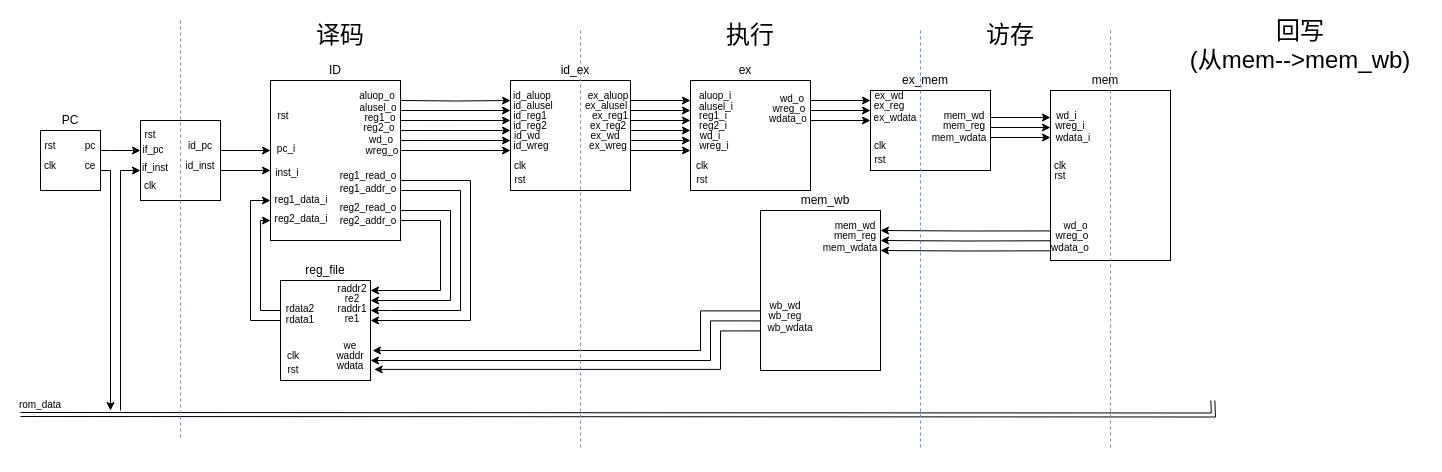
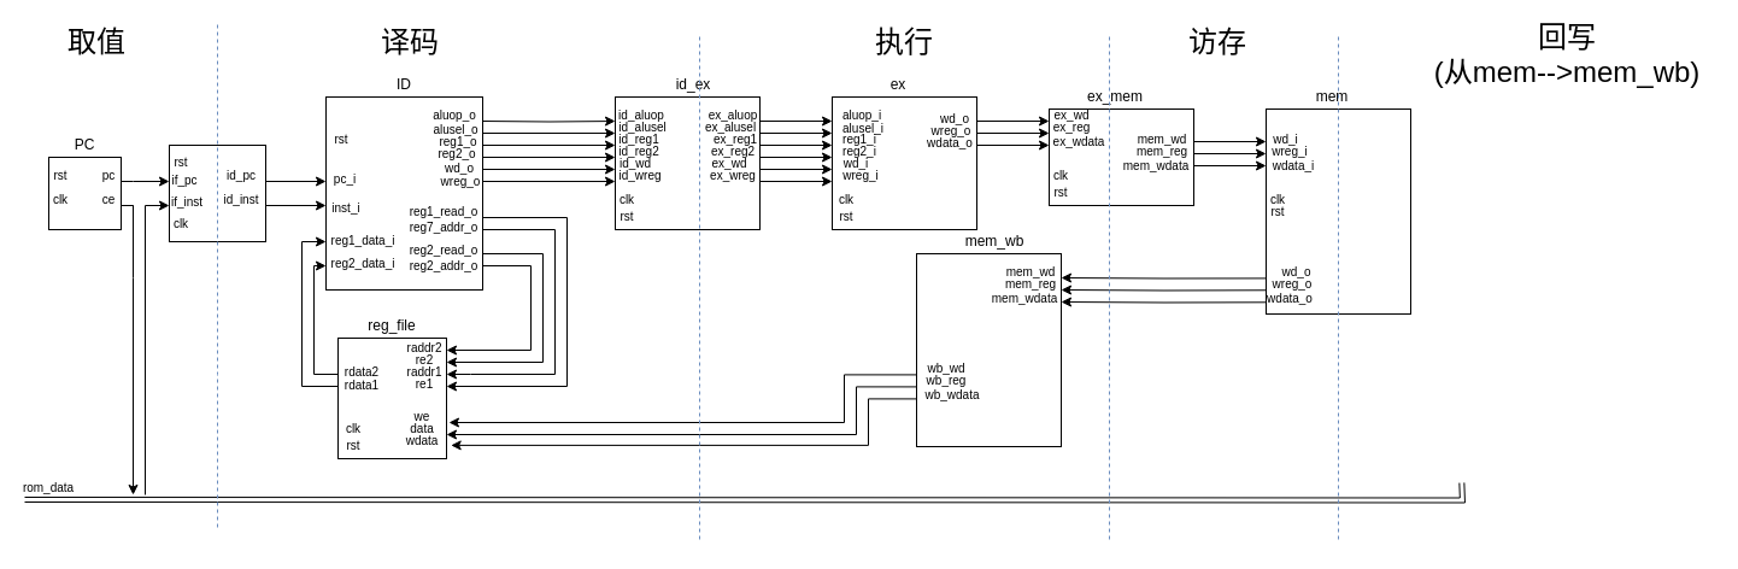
+ <mxCell id="144" value="&lt;span style=&quot;font-size: 24px&quot;&gt;取值&lt;/span&gt;" style="text;html=1;strokeColor=none;fillColor=none;align=center;verticalAlign=middle;whiteSpace=wrap;rounded=0;" parent="1" vertex="1"><mxGeometry x="50" y="20" width="60" height="30" as="geometry" /></mxCell>
- <mxCell id="34" value="&lt;font style=&quot;font-size: 10px&quot;&gt;reg1_addr_o&lt;/font&gt;" style="text;html=1;strokeColor=none;fillColor=none;align=center;verticalAlign=middle;whiteSpace=wrap;rounded=0;" parent="1" vertex="1"><mxGeometry x="359" y="184" width="18" height="8" as="geometry" /></mxCell>
+ <mxCell id="34" value="&lt;font style=&quot;font-size: 10px&quot;&gt;reg7_addr_o&lt;/font&gt;" style="text;html=1;strokeColor=none;fillColor=none;align=center;verticalAlign=middle;whiteSpace=wrap;rounded=0;" parent="1" vertex="1"><mxGeometry x="359" y="184" width="18" height="8" as="geometry" /></mxCell>
- <mxCell id="51" value="&lt;font style=&quot;font-size: 10px&quot;&gt;waddr&lt;/font&gt;" style="text;html=1;strokeColor=none;fillColor=none;align=center;verticalAlign=middle;whiteSpace=wrap;rounded=0;" parent="1" vertex="1"><mxGeometry x="340" y="350" width="20" height="10" as="geometry" /></mxCell>
+ <mxCell id="51" value="&lt;font style=&quot;font-size: 10px&quot;&gt;data&lt;/font&gt;" style="text;html=1;strokeColor=none;fillColor=none;align=center;verticalAlign=middle;whiteSpace=wrap;rounded=0;" parent="1" vertex="1"><mxGeometry x="340" y="350" width="20" height="10" as="geometry" /></mxCell>
